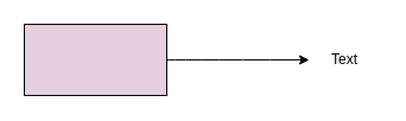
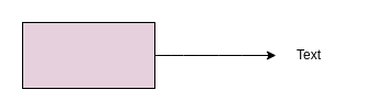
- <mxCell id="4" value="Text" style="text;html=1;strokeColor=none;fillColor=none;align=center;verticalAlign=middle;whiteSpace=wrap;rounded=0;" vertex="1" parent="1"><mxGeometry x="260" y="35" width="60" height="30" as="geometry" /></mxCell>
+ <mxCell id="4" value="Text" style="text;html=1;strokeColor=none;fillColor=none;align=center;verticalAlign=middle;whiteSpace=wrap;rounded=0;" vertex="1" parent="1"><mxGeometry x="250" y="35" width="60" height="30" as="geometry" /></mxCell>
